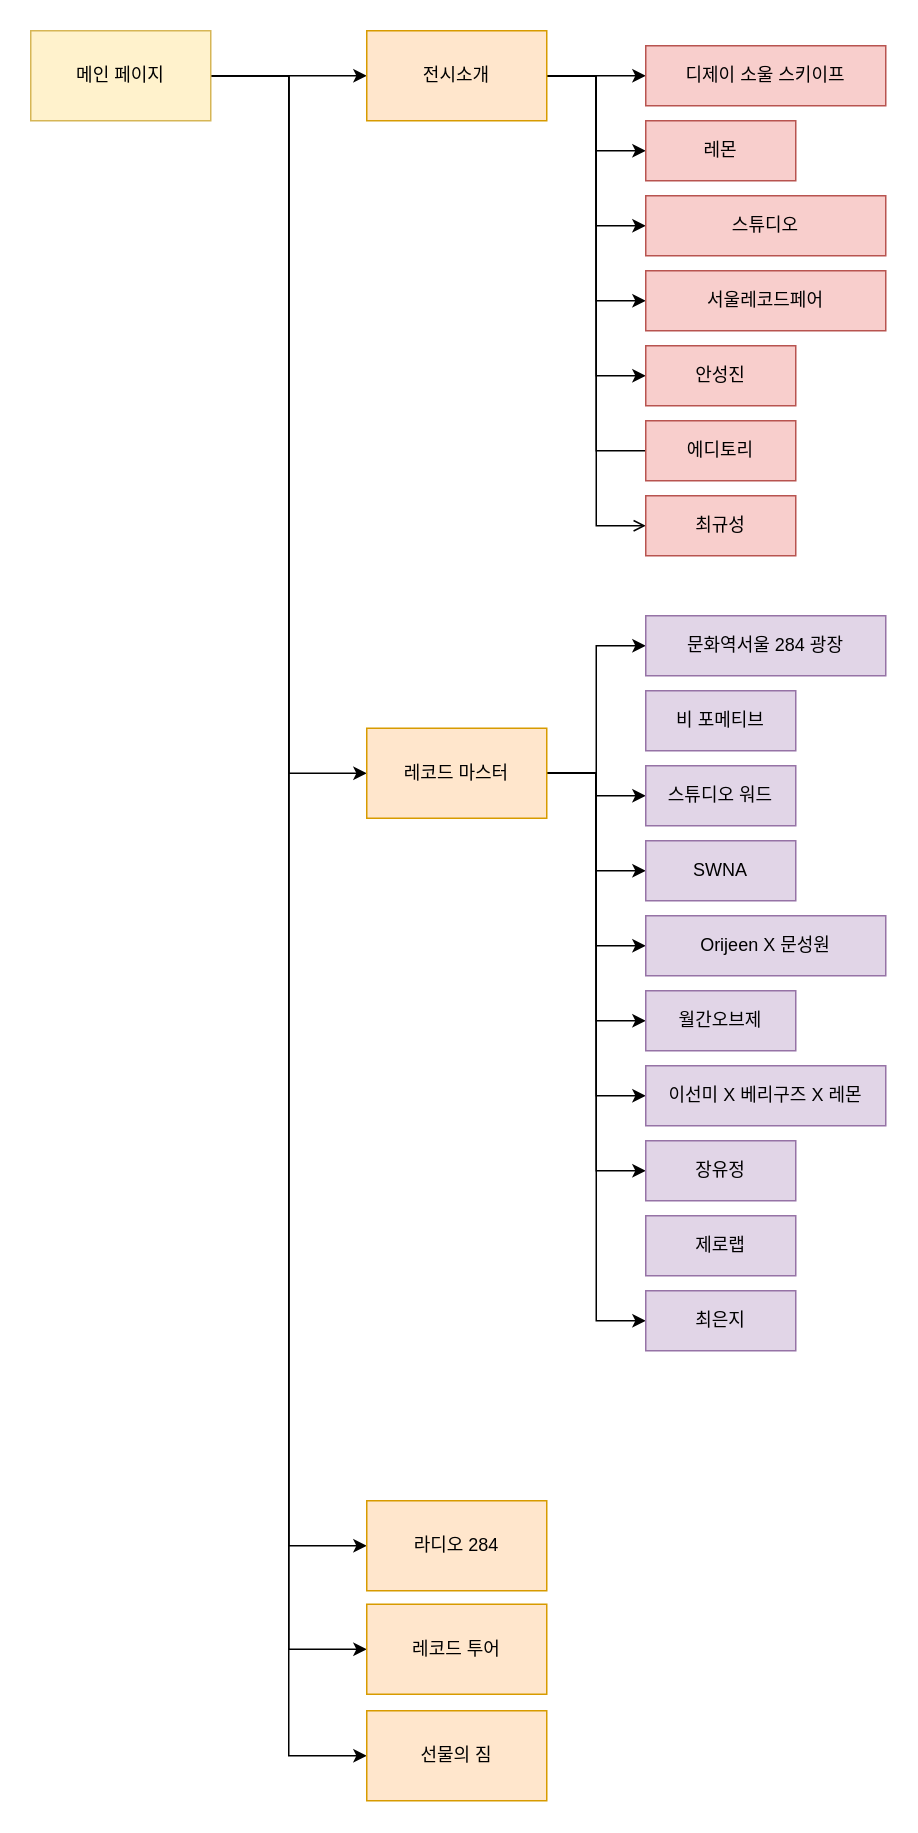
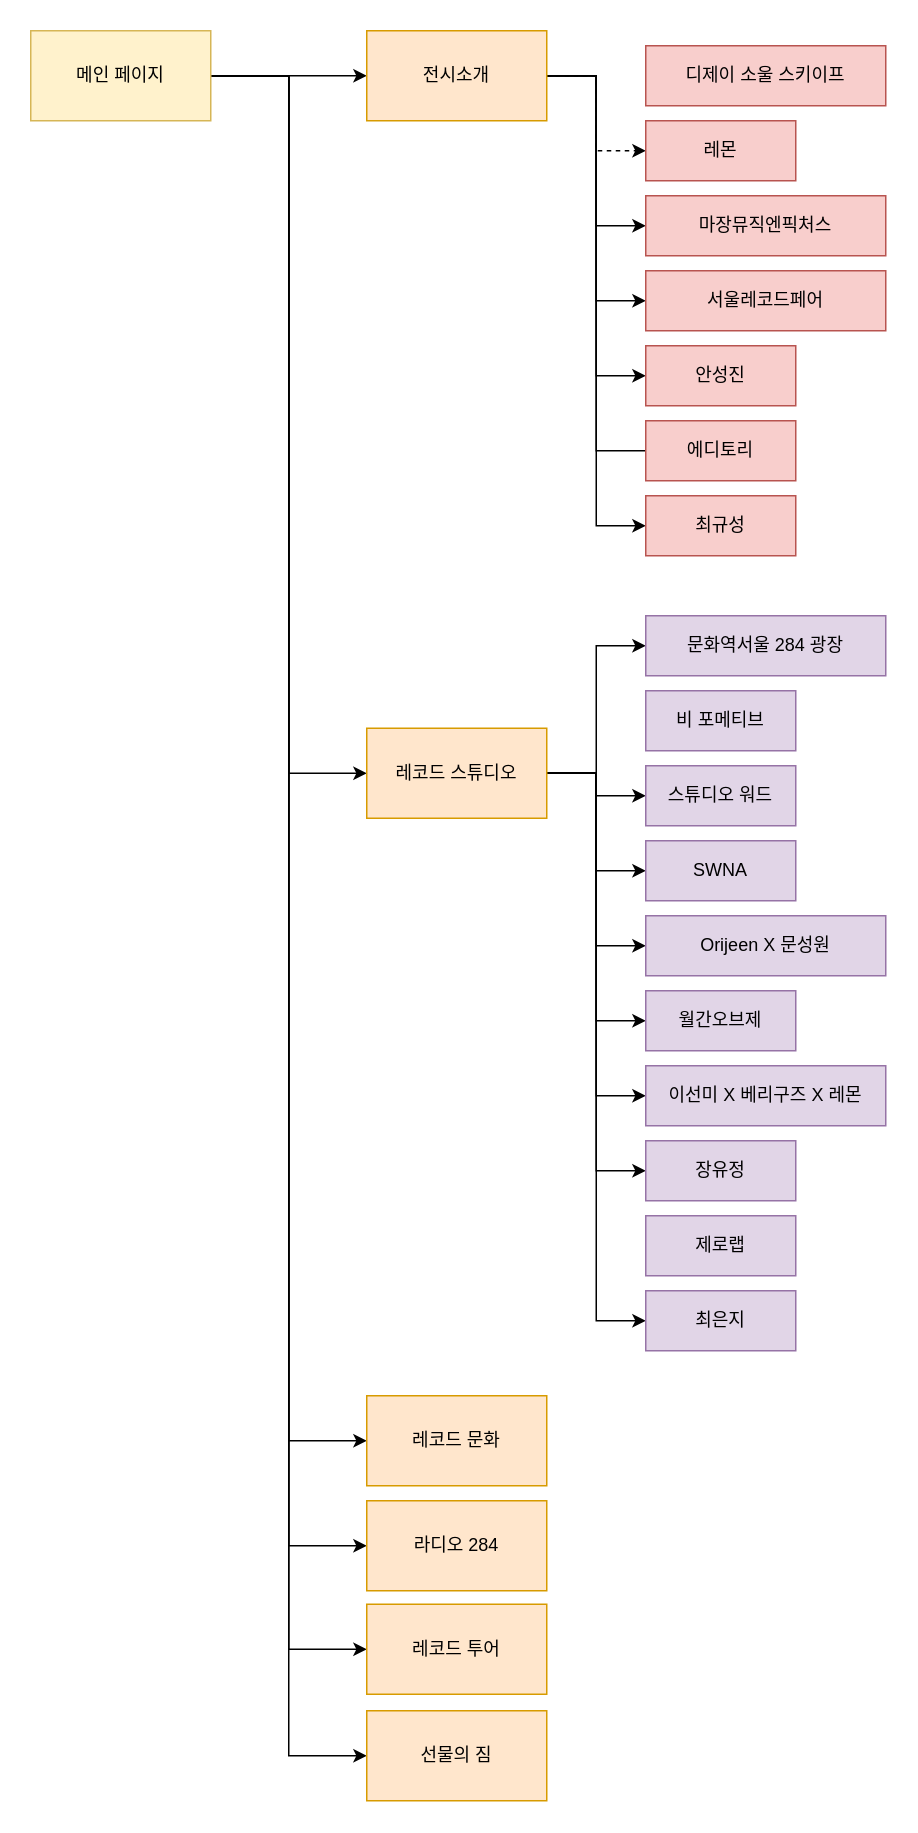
- <mxCell id="9" style="edgeStyle=orthogonalEdgeStyle;rounded=0;orthogonalLoop=1;jettySize=auto;html=1;exitX=1;exitY=0.5;exitDx=0;exitDy=0;entryX=0;entryY=0.5;entryDx=0;entryDy=0;" parent="1" source="16" target="30" edge="1"><mxGeometry relative="1" as="geometry"><Array as="points"><mxPoint x="400" y="50" /><mxPoint x="400" y="50" /></Array></mxGeometry></mxCell>
- <mxCell id="10" style="edgeStyle=orthogonalEdgeStyle;rounded=0;orthogonalLoop=1;jettySize=auto;html=1;entryX=0;entryY=0.5;entryDx=0;entryDy=0;" parent="1" source="16" target="31" edge="1"><mxGeometry relative="1" as="geometry" /></mxCell>
+ <mxCell id="10" style="edgeStyle=orthogonalEdgeStyle;rounded=0;orthogonalLoop=1;jettySize=auto;html=1;entryX=0;entryY=0.5;entryDx=0;entryDy=0;dashed=1;" parent="1" source="16" target="31" edge="1"><mxGeometry relative="1" as="geometry" /></mxCell>
- <mxCell id="32" value="스튜디오" style="rounded=0;whiteSpace=wrap;html=1;fillColor=#f8cecc;strokeColor=#b85450;" parent="1" vertex="1"><mxGeometry x="430" y="130" width="160" height="40" as="geometry" /></mxCell>
+ <mxCell id="32" value="마장뮤직엔픽처스" style="rounded=0;whiteSpace=wrap;html=1;fillColor=#f8cecc;strokeColor=#b85450;" parent="1" vertex="1"><mxGeometry x="430" y="130" width="160" height="40" as="geometry" /></mxCell>
- <mxCell id="15" style="edgeStyle=orthogonalEdgeStyle;rounded=0;orthogonalLoop=1;jettySize=auto;html=1;entryX=0;entryY=0.5;entryDx=0;entryDy=0;endArrow=open;" parent="1" source="16" target="36" edge="1"><mxGeometry relative="1" as="geometry" /></mxCell>
+ <mxCell id="15" style="edgeStyle=orthogonalEdgeStyle;rounded=0;orthogonalLoop=1;jettySize=auto;html=1;entryX=0;entryY=0.5;entryDx=0;entryDy=0;" parent="1" source="16" target="36" edge="1"><mxGeometry relative="1" as="geometry" /></mxCell>
- <mxCell id="25" value="레코드 마스터" style="rounded=0;whiteSpace=wrap;html=1;fillColor=#ffe6cc;strokeColor=#d79b00;" parent="1" vertex="1"><mxGeometry x="244" y="485" width="120" height="60" as="geometry" /></mxCell>
+ <mxCell id="25" value="레코드 스튜디오" style="rounded=0;whiteSpace=wrap;html=1;fillColor=#ffe6cc;strokeColor=#d79b00;" parent="1" vertex="1"><mxGeometry x="244" y="485" width="120" height="60" as="geometry" /></mxCell>
+ <mxCell id="4" style="edgeStyle=orthogonalEdgeStyle;rounded=0;orthogonalLoop=1;jettySize=auto;html=1;exitX=1;exitY=0.5;exitDx=0;exitDy=0;entryX=0;entryY=0.5;entryDx=0;entryDy=0;" parent="1" source="8" target="27" edge="1"><mxGeometry relative="1" as="geometry" /></mxCell>
+ <mxCell id="27" value="레코드 문화" style="rounded=0;whiteSpace=wrap;html=1;fillColor=#ffe6cc;strokeColor=#d79b00;" parent="1" vertex="1"><mxGeometry x="244" y="930" width="120" height="60" as="geometry" /></mxCell>
